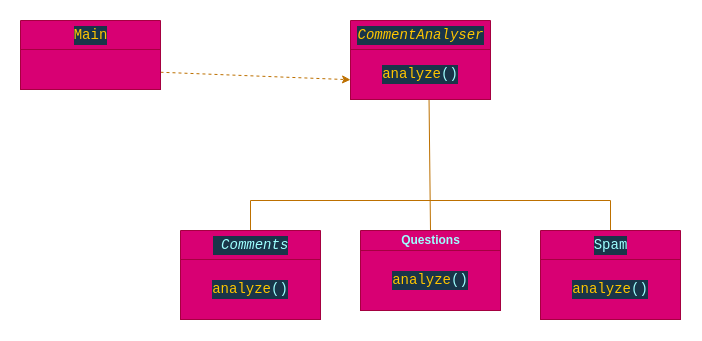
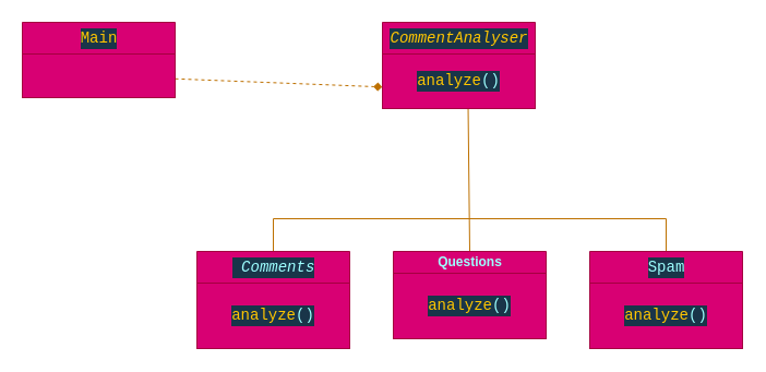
- <mxCell id="2" style="edgeStyle=none;html=1;exitX=1;exitY=0.75;exitDx=0;exitDy=0;entryX=0;entryY=0.75;entryDx=0;entryDy=0;fontColor=#9EFFFF;dashed=1;fillColor=#f0a30a;strokeColor=#BD7000;" parent="1" source="3" target="11" edge="1"><mxGeometry relative="1" as="geometry" /></mxCell>
+ <mxCell id="2" style="edgeStyle=none;html=1;exitX=1;exitY=0.75;exitDx=0;exitDy=0;entryX=0;entryY=0.75;entryDx=0;entryDy=0;fontColor=#9EFFFF;dashed=1;fillColor=#f0a30a;strokeColor=#BD7000;endArrow=diamond;" parent="1" source="3" target="11" edge="1"><mxGeometry relative="1" as="geometry" /></mxCell>
